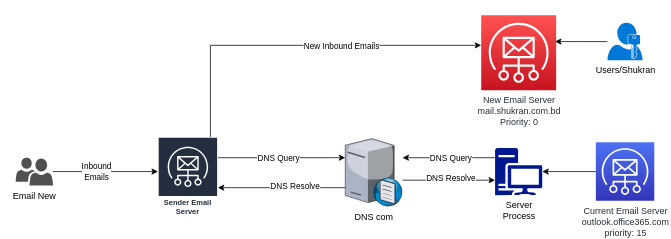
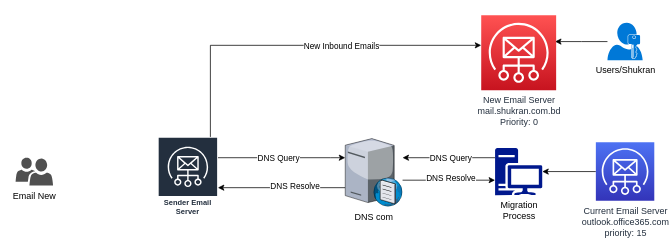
- <mxCell id="7" style="edgeStyle=orthogonalEdgeStyle;rounded=0;orthogonalLoop=1;jettySize=auto;html=1;" edge="1" parent="1" source="9" target="14"><mxGeometry relative="1" as="geometry"><mxPoint x="240" y="250" as="targetPoint" /><Array as="points"><mxPoint x="210" y="230" /><mxPoint x="210" y="230" /></Array></mxGeometry></mxCell>
- <mxCell id="8" value="Inbound&lt;br&gt;Emails" style="edgeLabel;html=1;align=center;verticalAlign=middle;resizable=0;points=[];" vertex="1" connectable="0" parent="7"><mxGeometry x="-0.095" relative="1" as="geometry"><mxPoint x="-6" as="offset" /></mxGeometry></mxCell>
- <mxCell id="22" value="Server&lt;br&gt;Process" style="sketch=0;aspect=fixed;pointerEvents=1;shadow=0;dashed=0;html=1;strokeColor=none;labelPosition=center;verticalLabelPosition=bottom;verticalAlign=top;align=center;fillColor=#00188D;shape=mxgraph.mscae.enterprise.workstation_client" vertex="1" parent="1"><mxGeometry x="660" y="197" width="63" height="63" as="geometry" /></mxCell>
+ <mxCell id="22" value="Migration&lt;br&gt;Process" style="sketch=0;aspect=fixed;pointerEvents=1;shadow=0;dashed=0;html=1;strokeColor=none;labelPosition=center;verticalLabelPosition=bottom;verticalAlign=top;align=center;fillColor=#00188D;shape=mxgraph.mscae.enterprise.workstation_client" vertex="1" parent="1"><mxGeometry x="660" y="197" width="63" height="63" as="geometry" /></mxCell>
